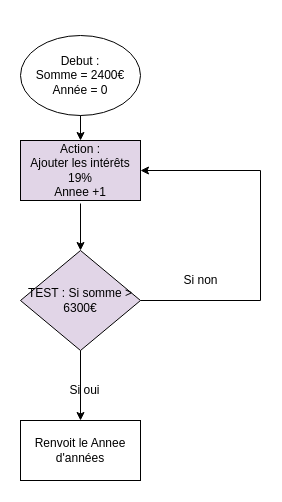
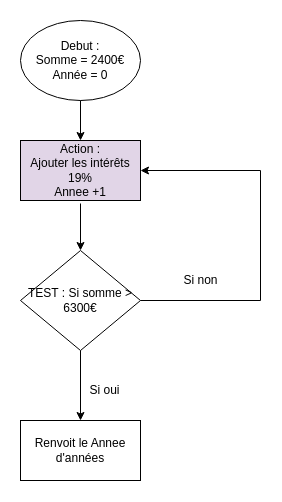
- <mxCell id="2" value="Debut : &lt;br&gt;Somme = 2400€&lt;br&gt;Année = 0&lt;br&gt; " style="ellipse;whiteSpace=wrap;html=1;" vertex="1" parent="1"><mxGeometry x="20" y="35" width="120" height="80" as="geometry" /></mxCell>
+ <mxCell id="2" value="Debut : &lt;br&gt;Somme = 2400€&lt;br&gt;Année = 0&lt;br&gt; " style="ellipse;whiteSpace=wrap;html=1;" vertex="1" parent="1"><mxGeometry x="20" y="20" width="120" height="80" as="geometry" /></mxCell>
- <mxCell id="3" value="TEST : Si somme &amp;gt; 6300€" style="rhombus;whiteSpace=wrap;html=1;fillColor=#e1d5e7;" vertex="1" parent="1"><mxGeometry x="20" y="250" width="120" height="100" as="geometry" /></mxCell>
+ <mxCell id="3" value="TEST : Si somme &amp;gt; 6300€" style="rhombus;whiteSpace=wrap;html=1;" vertex="1" parent="1"><mxGeometry x="20" y="250" width="120" height="100" as="geometry" /></mxCell>
- <mxCell id="11" value="&lt;div&gt;Si oui&lt;/div&gt;" style="text;html=1;align=center;verticalAlign=middle;resizable=0;points=[];autosize=1;strokeColor=none;fillColor=none;" vertex="1" parent="1"><mxGeometry x="59" y="380" width="50" height="20" as="geometry" /></mxCell>
+ <mxCell id="11" value="&lt;div&gt;Si oui&lt;/div&gt;" style="text;html=1;align=center;verticalAlign=middle;resizable=0;points=[];autosize=1;strokeColor=none;fillColor=none;" vertex="1" parent="1"><mxGeometry x="79" y="380" width="50" height="20" as="geometry" /></mxCell>
